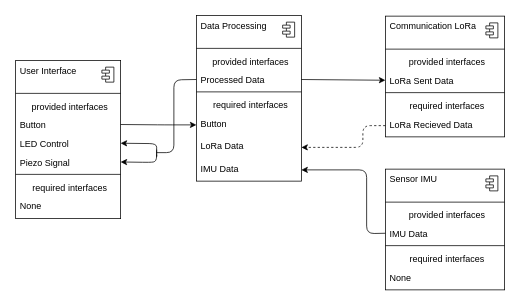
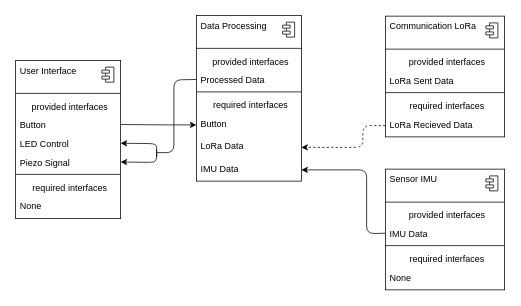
- <mxCell id="48" value="" style="endArrow=classic;html=1;rounded=0;exitX=1;exitY=0.5;exitDx=0;exitDy=0;entryX=0;entryY=0.5;entryDx=0;entryDy=0;" edge="1" parent="1" source="18" target="38"><mxGeometry width="50" height="50" relative="1" as="geometry"><mxPoint x="445" y="92" as="sourcePoint" /><mxPoint x="495" y="42" as="targetPoint" /></mxGeometry></mxCell>
